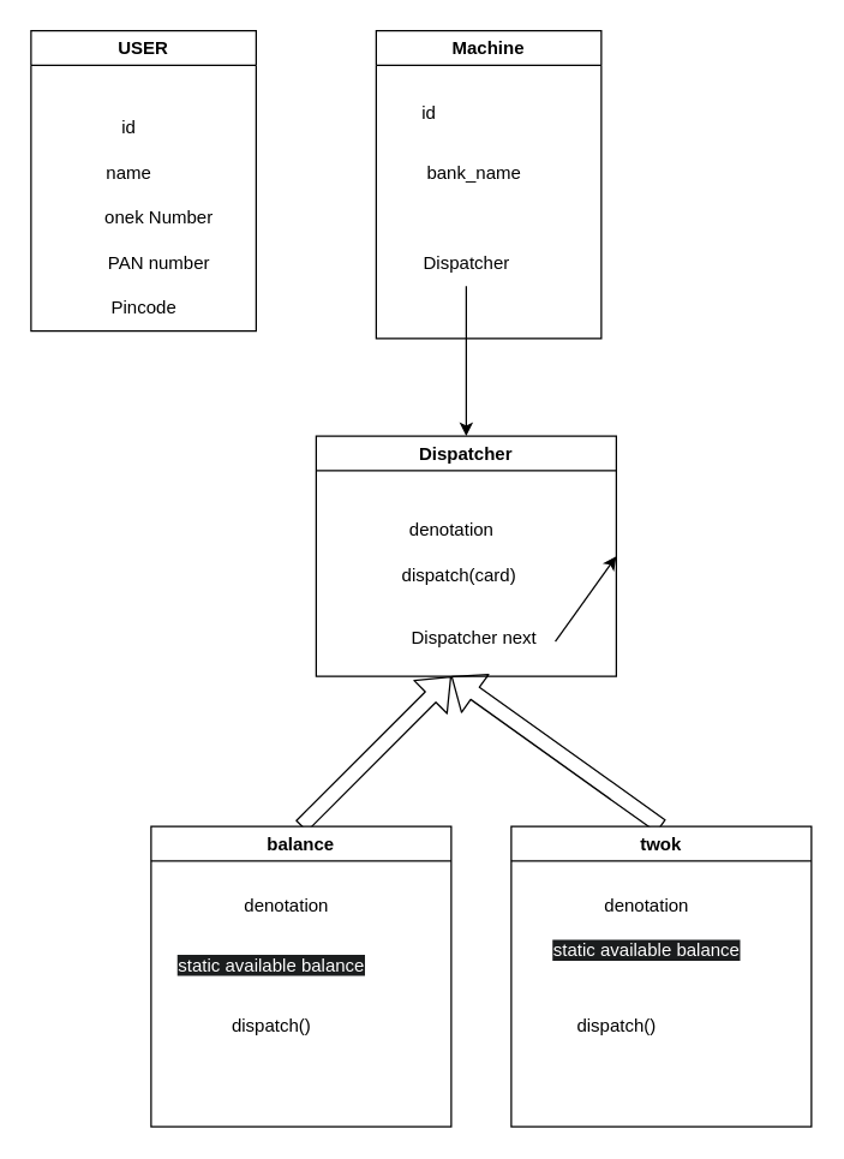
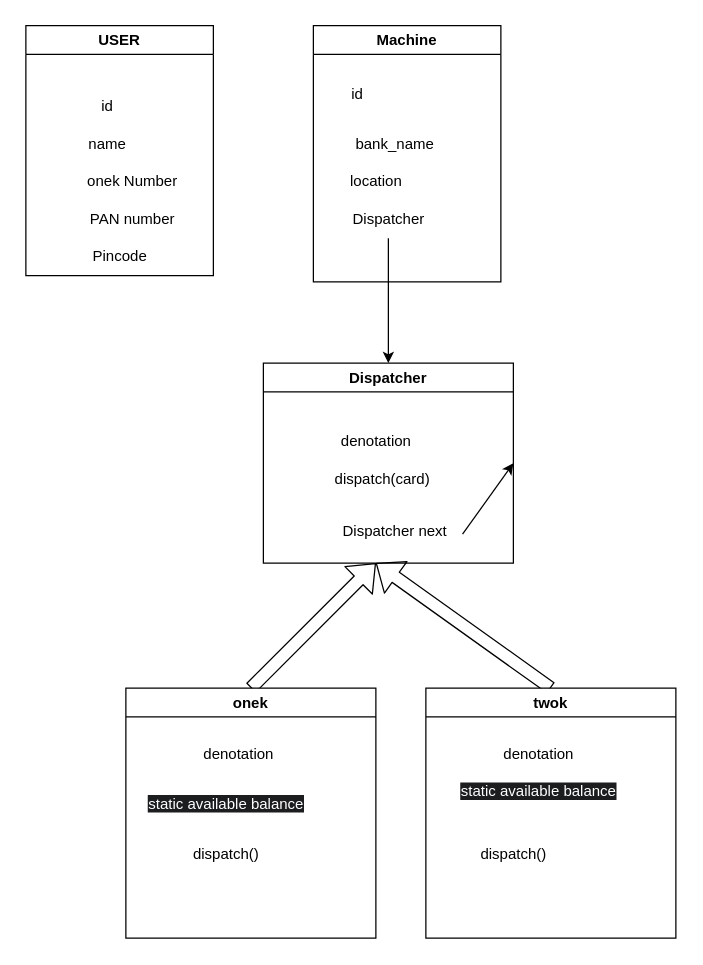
+ <mxCell id="11" value="location" style="text;html=1;align=center;verticalAlign=middle;resizable=0;points=[];autosize=1;strokeColor=none;fillColor=none;" vertex="1" parent="8"><mxGeometry x="20" y="110" width="60" height="30" as="geometry" /></mxCell>
- <mxCell id="21" value="balance" style="swimlane;whiteSpace=wrap;html=1;" vertex="1" parent="1"><mxGeometry x="100" y="550" width="200" height="200" as="geometry" /></mxCell>
+ <mxCell id="21" value="onek" style="swimlane;whiteSpace=wrap;html=1;" vertex="1" parent="1"><mxGeometry x="100" y="550" width="200" height="200" as="geometry" /></mxCell>
